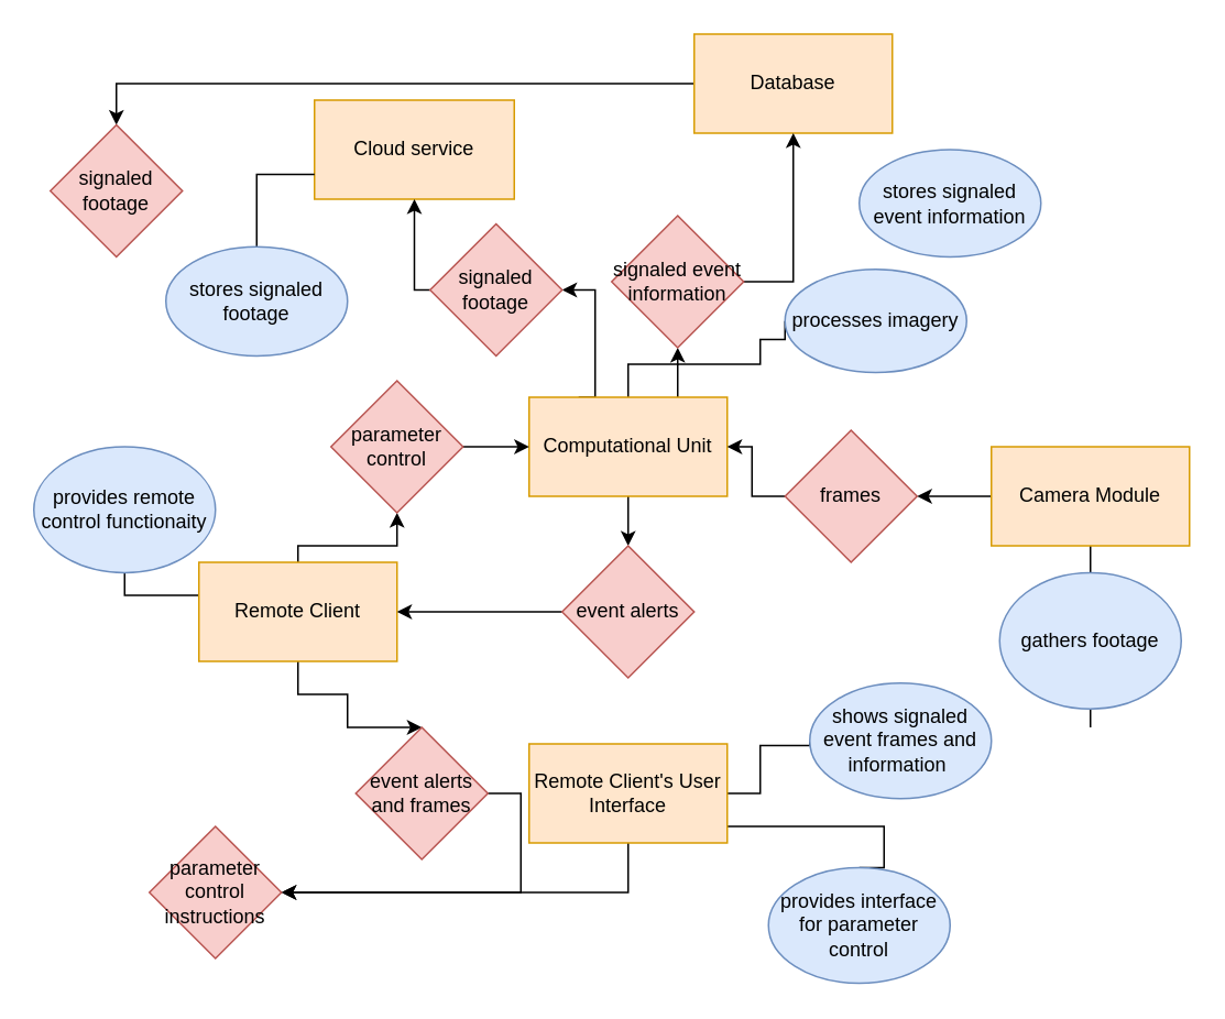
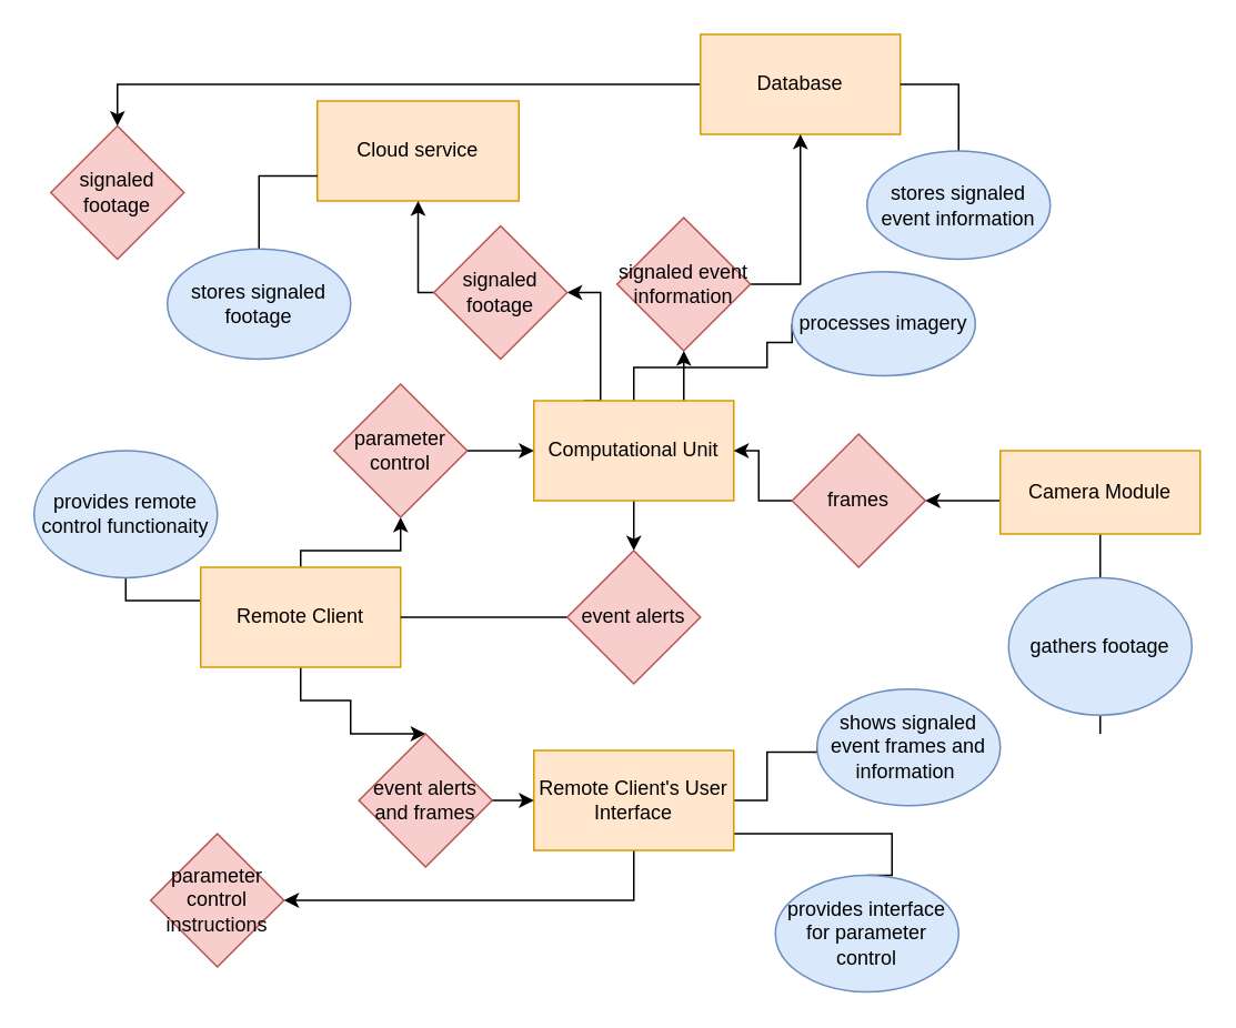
+ <mxCell id="32" style="edgeStyle=orthogonalEdgeStyle;rounded=0;orthogonalLoop=1;jettySize=auto;html=1;exitX=0.5;exitY=0;exitDx=0;exitDy=0;endArrow=none;endFill=0;entryX=1;entryY=0.5;entryDx=0;entryDy=0;" parent="1" source="33" target="16" edge="1"><mxGeometry relative="1" as="geometry"><mxPoint x="160" y="150" as="targetPoint" /><Array as="points"><mxPoint x="575" y="50" /></Array></mxGeometry></mxCell>
- <mxCell id="13" value="Camera Module" style="rounded=0;whiteSpace=wrap;html=1;fillColor=#ffe6cc;strokeColor=#d79b00;" parent="1" vertex="1"><mxGeometry x="600" y="270" width="120" height="60" as="geometry" /></mxCell>
+ <mxCell id="13" value="Camera Module" style="rounded=0;whiteSpace=wrap;html=1;fillColor=#ffe6cc;strokeColor=#d79b00;" parent="1" vertex="1"><mxGeometry x="600" y="270" width="120" height="50" as="geometry" /></mxCell>
- <mxCell id="23" style="edgeStyle=orthogonalEdgeStyle;rounded=0;orthogonalLoop=1;jettySize=auto;html=1;entryX=1;entryY=0.5;entryDx=0;entryDy=0;" parent="1" source="24" target="10" edge="1"><mxGeometry relative="1" as="geometry" /></mxCell>
+ <mxCell id="23" style="edgeStyle=orthogonalEdgeStyle;rounded=0;orthogonalLoop=1;jettySize=auto;html=1;entryX=1;entryY=0.5;entryDx=0;entryDy=0;endArrow=none;" parent="1" source="24" target="10" edge="1"><mxGeometry relative="1" as="geometry" /></mxCell>
- <mxCell id="36" style="edgeStyle=orthogonalEdgeStyle;rounded=0;orthogonalLoop=1;jettySize=auto;html=1;exitX=1;exitY=0.5;exitDx=0;exitDy=0;endArrow=classic;endFill=1;" parent="1" source="37" target="40" edge="1"><mxGeometry relative="1" as="geometry" /></mxCell>
+ <mxCell id="36" style="edgeStyle=orthogonalEdgeStyle;rounded=0;orthogonalLoop=1;jettySize=auto;html=1;exitX=1;exitY=0.5;exitDx=0;exitDy=0;entryX=0;entryY=0.5;entryDx=0;entryDy=0;endArrow=classic;endFill=1;" parent="1" source="37" target="20" edge="1"><mxGeometry relative="1" as="geometry" /></mxCell>
